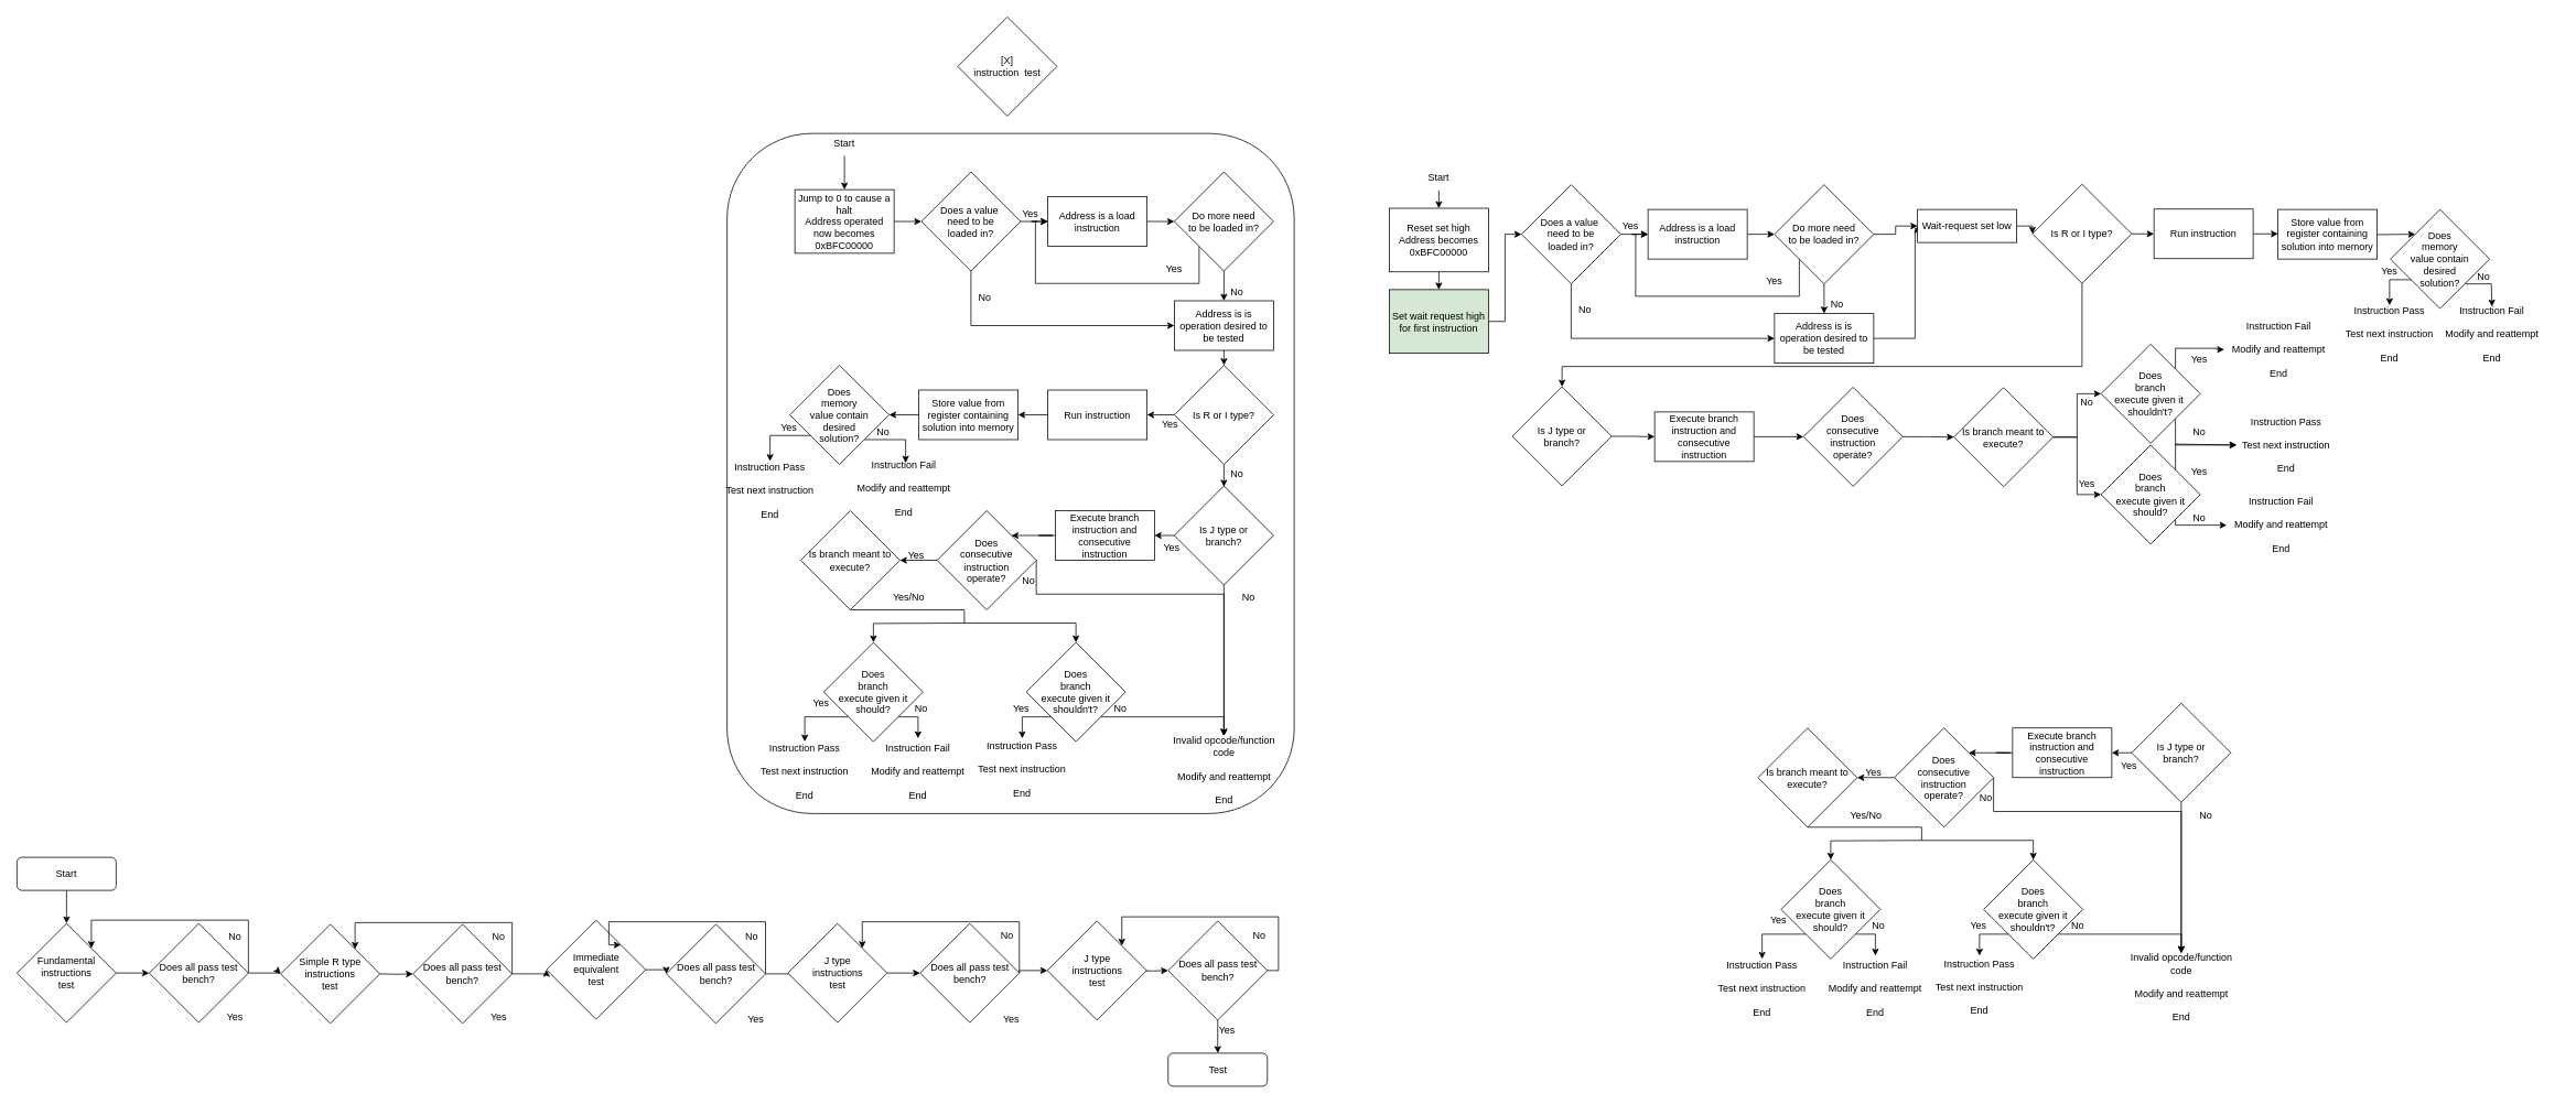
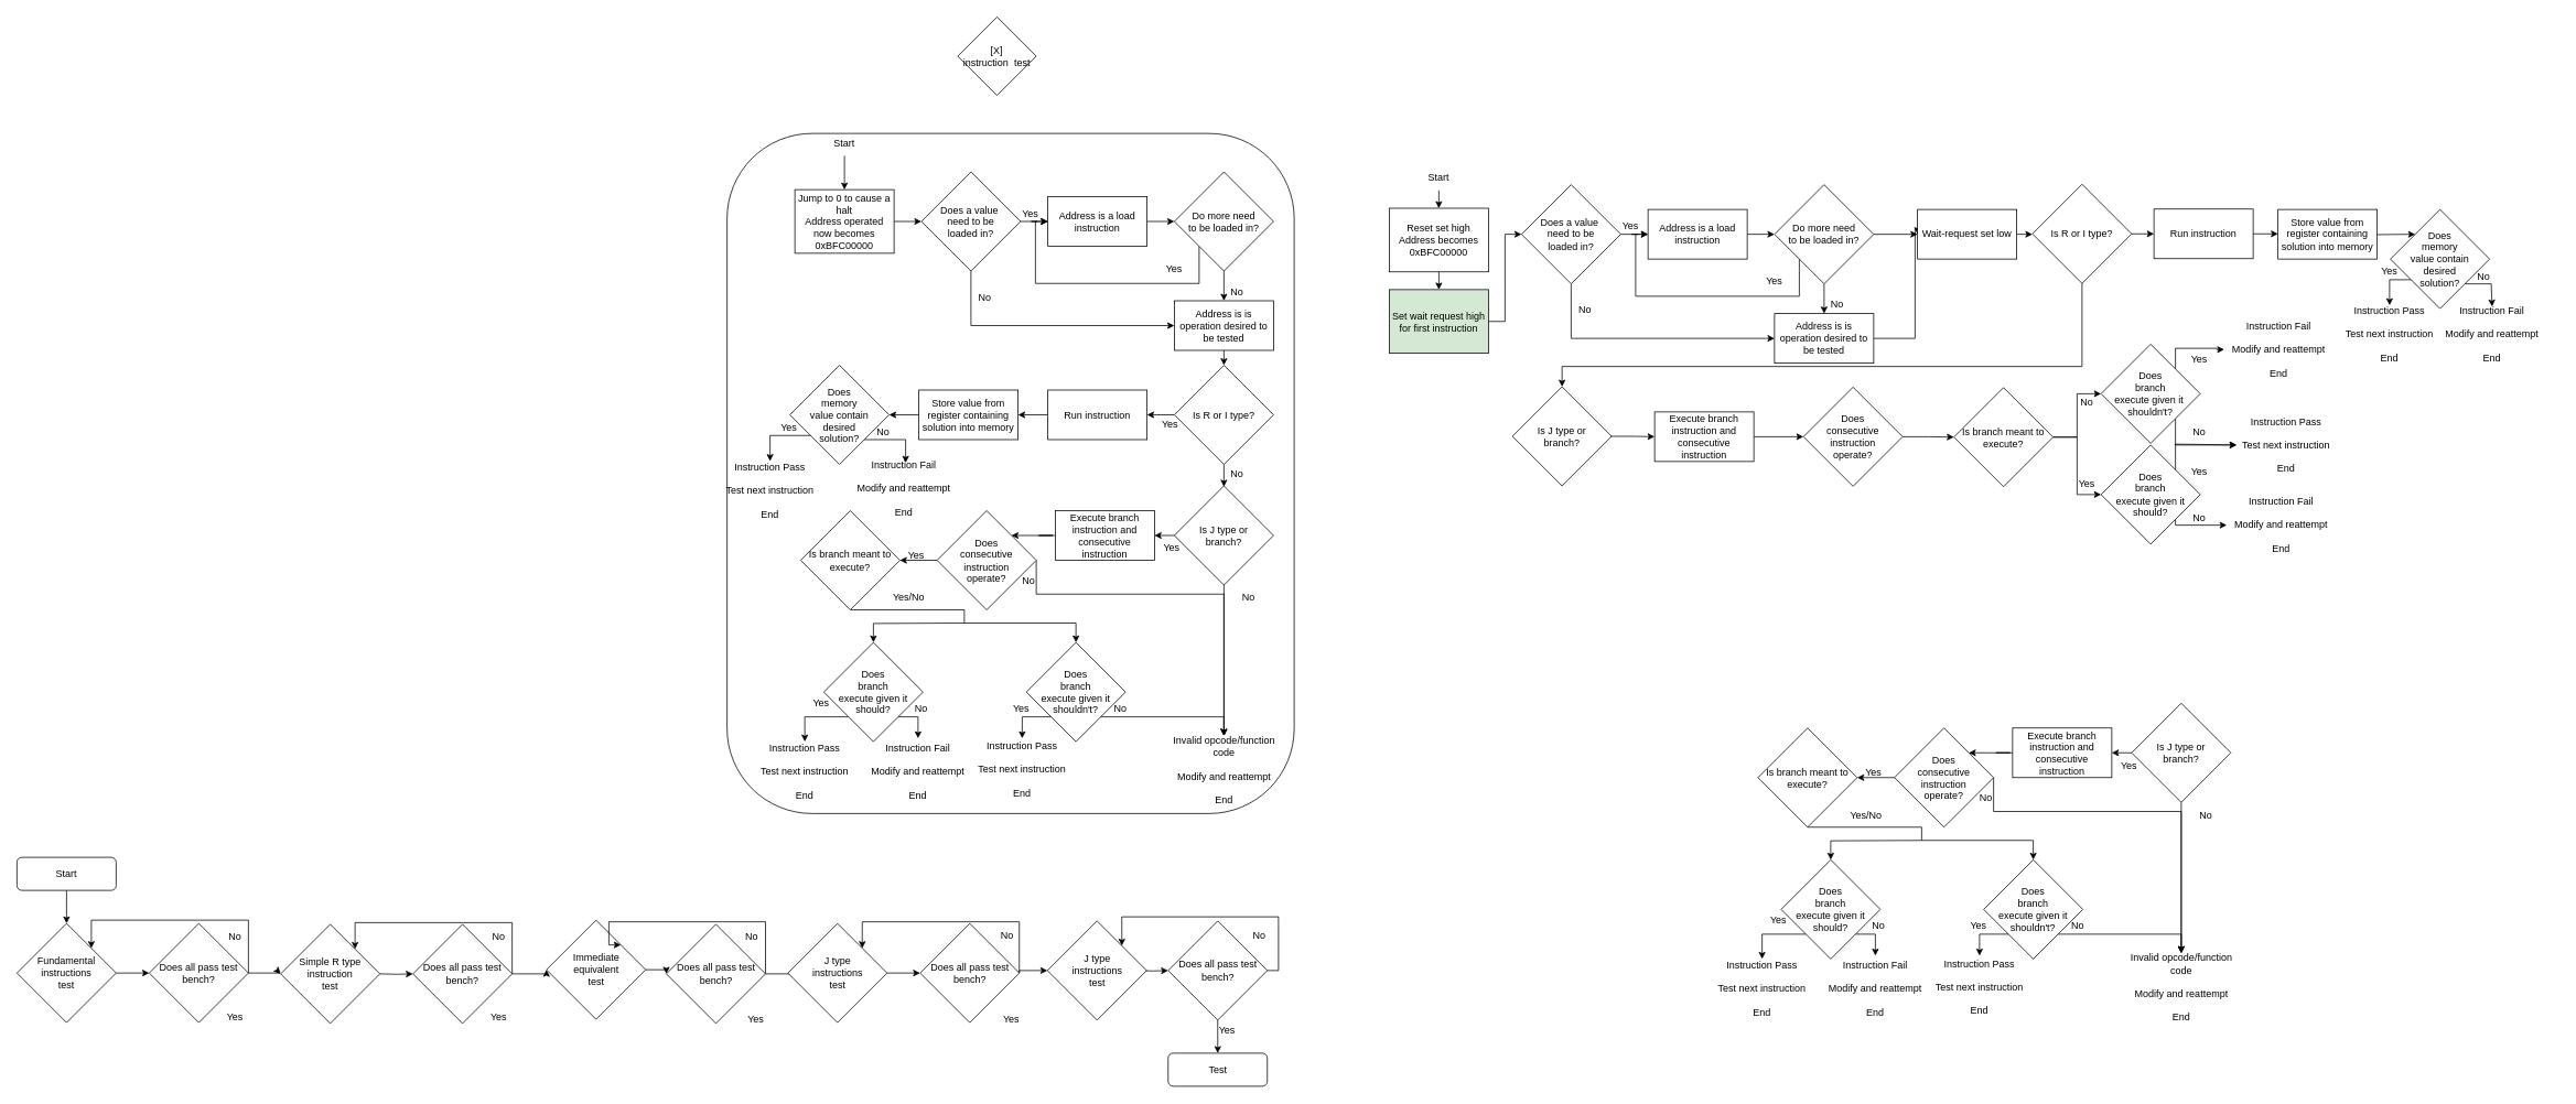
- <mxCell id="40" value="[X]&lt;br&gt;instruction&amp;nbsp;&amp;nbsp;test" style="rhombus;whiteSpace=wrap;html=1;" parent="1" vertex="1"><mxGeometry x="1158" y="20" width="120" height="120" as="geometry" /></mxCell>
+ <mxCell id="40" value="[X]&lt;br&gt;instruction&amp;nbsp;&amp;nbsp;test" style="rhombus;whiteSpace=wrap;html=1;" parent="1" vertex="1"><mxGeometry x="1158" y="20" width="95" height="95" as="geometry" /></mxCell>
- <mxCell id="196" value="Wait-request set low" style="rounded=0;whiteSpace=wrap;html=1;" vertex="1" parent="1"><mxGeometry x="2319" y="253" width="120" height="40" as="geometry" /></mxCell>
+ <mxCell id="196" value="Wait-request set low" style="rounded=0;whiteSpace=wrap;html=1;" vertex="1" parent="1"><mxGeometry x="2319" y="253" width="120" height="60" as="geometry" /></mxCell>
- <mxCell id="6" value="Simple R type instructions&lt;br&gt;test" style="rhombus;whiteSpace=wrap;html=1;" parent="1" vertex="1"><mxGeometry x="339" y="1118" width="120" height="120" as="geometry" /></mxCell>
+ <mxCell id="6" value="Simple R type instruction&lt;br&gt;test" style="rhombus;whiteSpace=wrap;html=1;" parent="1" vertex="1"><mxGeometry x="339" y="1118" width="120" height="120" as="geometry" /></mxCell>
